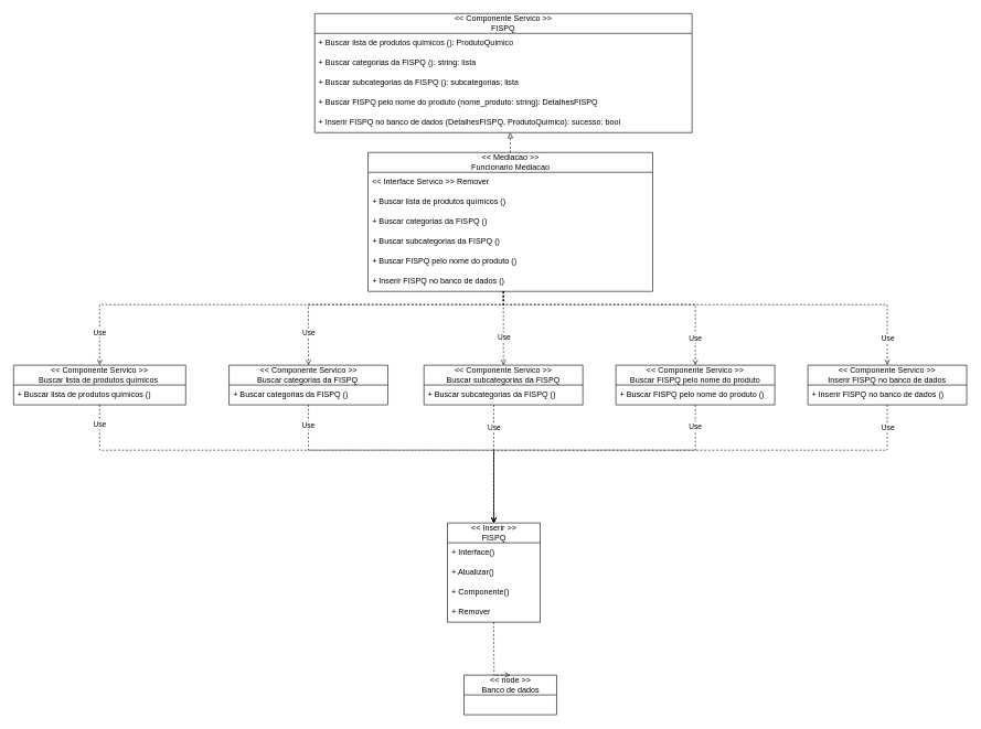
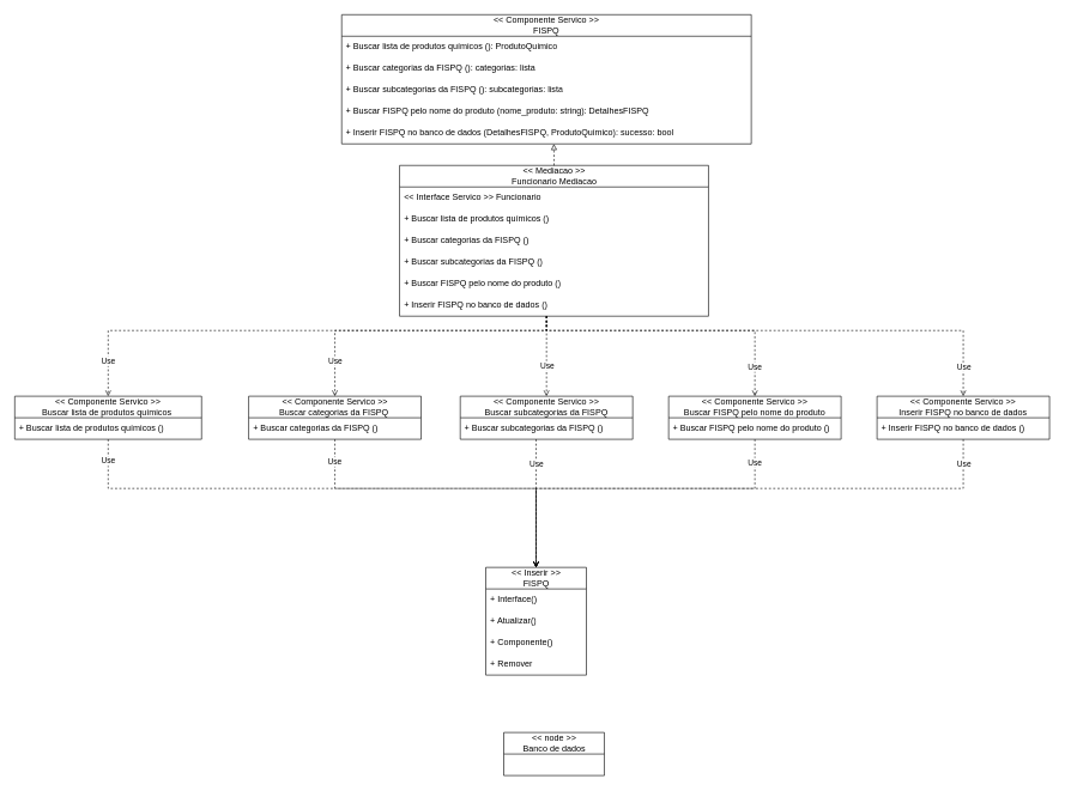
- <mxCell id="4" value="+ Buscar categorias da FISPQ (): string: lista" style="text;strokeColor=none;fillColor=none;align=left;verticalAlign=middle;spacingLeft=4;spacingRight=4;overflow=hidden;points=[[0,0.5],[1,0.5]];portConstraint=eastwest;rotatable=0;whiteSpace=wrap;html=1;" parent="2" vertex="1"><mxGeometry y="60" width="570" height="30" as="geometry" /></mxCell>
+ <mxCell id="4" value="+ Buscar categorias da FISPQ (): categorias: lista" style="text;strokeColor=none;fillColor=none;align=left;verticalAlign=middle;spacingLeft=4;spacingRight=4;overflow=hidden;points=[[0,0.5],[1,0.5]];portConstraint=eastwest;rotatable=0;whiteSpace=wrap;html=1;" parent="2" vertex="1"><mxGeometry y="60" width="570" height="30" as="geometry" /></mxCell>
- <mxCell id="9" value="&amp;lt;&amp;lt; Interface Servico &amp;gt;&amp;gt; Remover" style="text;strokeColor=none;fillColor=none;align=left;verticalAlign=middle;spacingLeft=4;spacingRight=4;overflow=hidden;points=[[0,0.5],[1,0.5]];portConstraint=eastwest;rotatable=0;whiteSpace=wrap;html=1;" parent="8" vertex="1"><mxGeometry y="30" width="430" height="30" as="geometry" /></mxCell>
+ <mxCell id="9" value="&amp;lt;&amp;lt; Interface Servico &amp;gt;&amp;gt; Funcionario" style="text;strokeColor=none;fillColor=none;align=left;verticalAlign=middle;spacingLeft=4;spacingRight=4;overflow=hidden;points=[[0,0.5],[1,0.5]];portConstraint=eastwest;rotatable=0;whiteSpace=wrap;html=1;" parent="8" vertex="1"><mxGeometry y="30" width="430" height="30" as="geometry" /></mxCell>
- <mxCell id="29" style="edgeStyle=orthogonalEdgeStyle;rounded=0;orthogonalLoop=1;jettySize=auto;html=1;entryX=0.5;entryY=0;entryDx=0;entryDy=0;dashed=1;endArrow=open;endFill=0;" parent="1" source="27" target="28" edge="1"><mxGeometry relative="1" as="geometry"><Array as="points"><mxPoint x="746" y="960" /><mxPoint x="746" y="960" /></Array></mxGeometry></mxCell>
